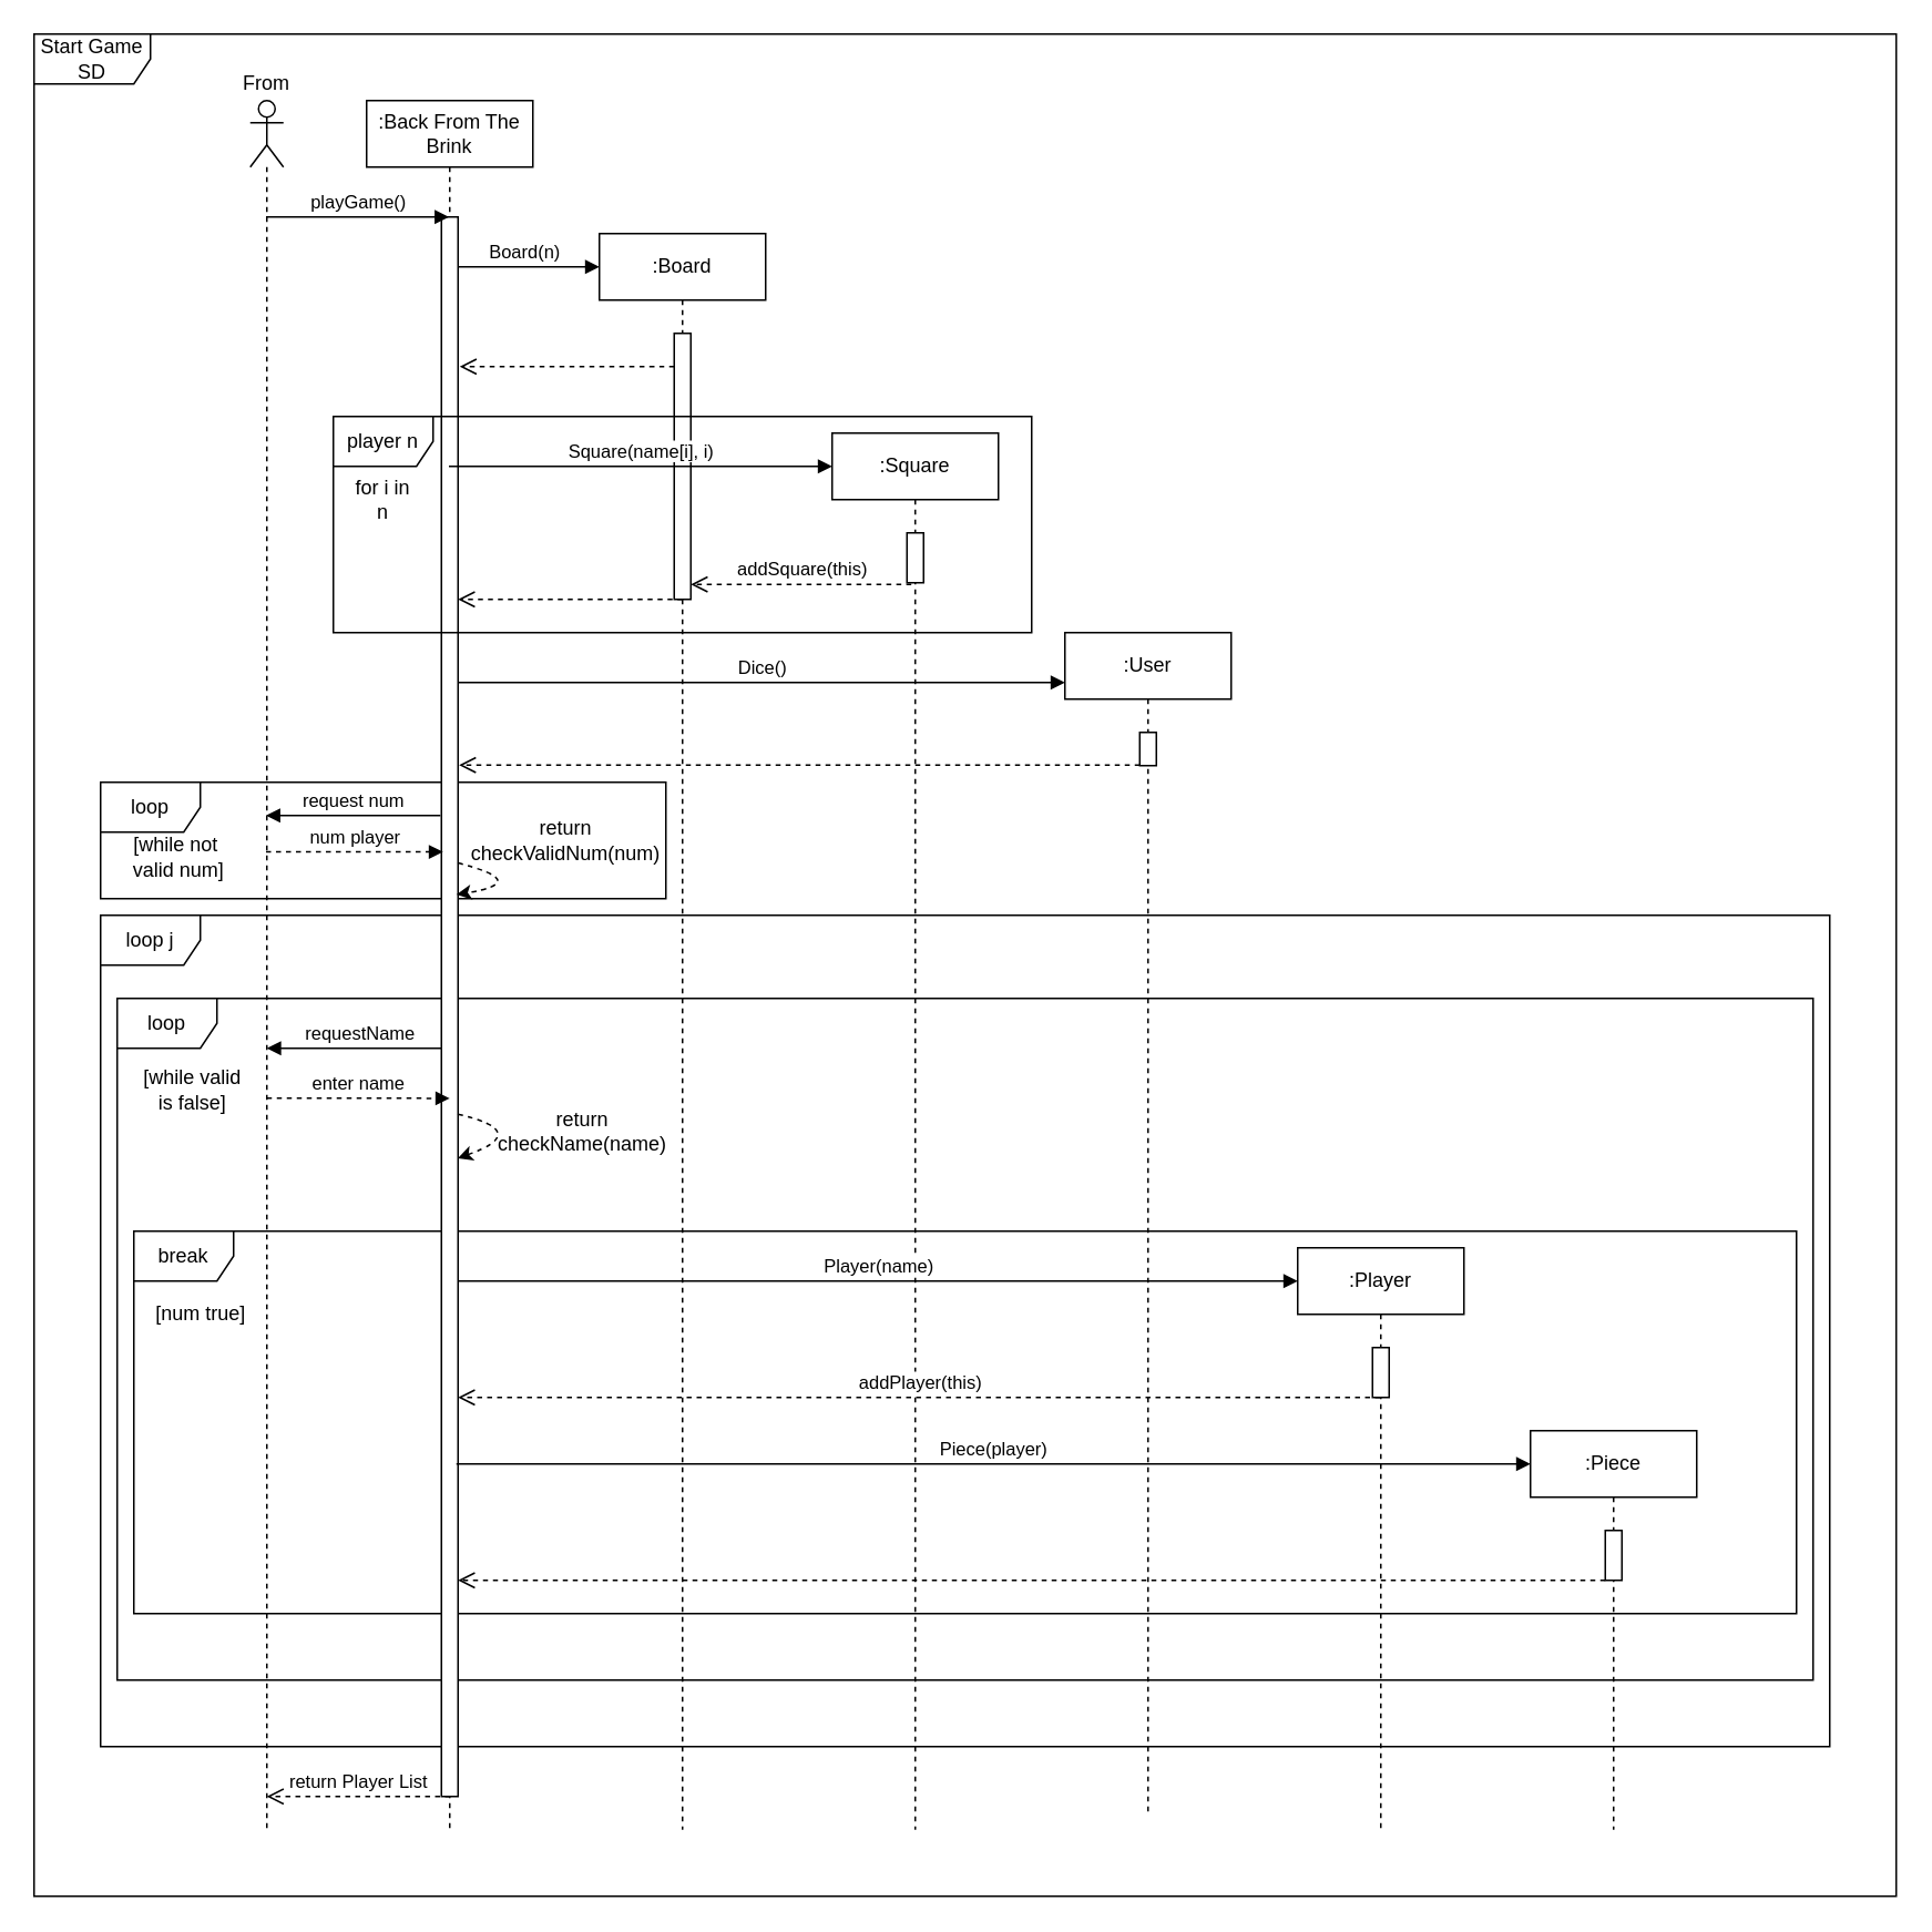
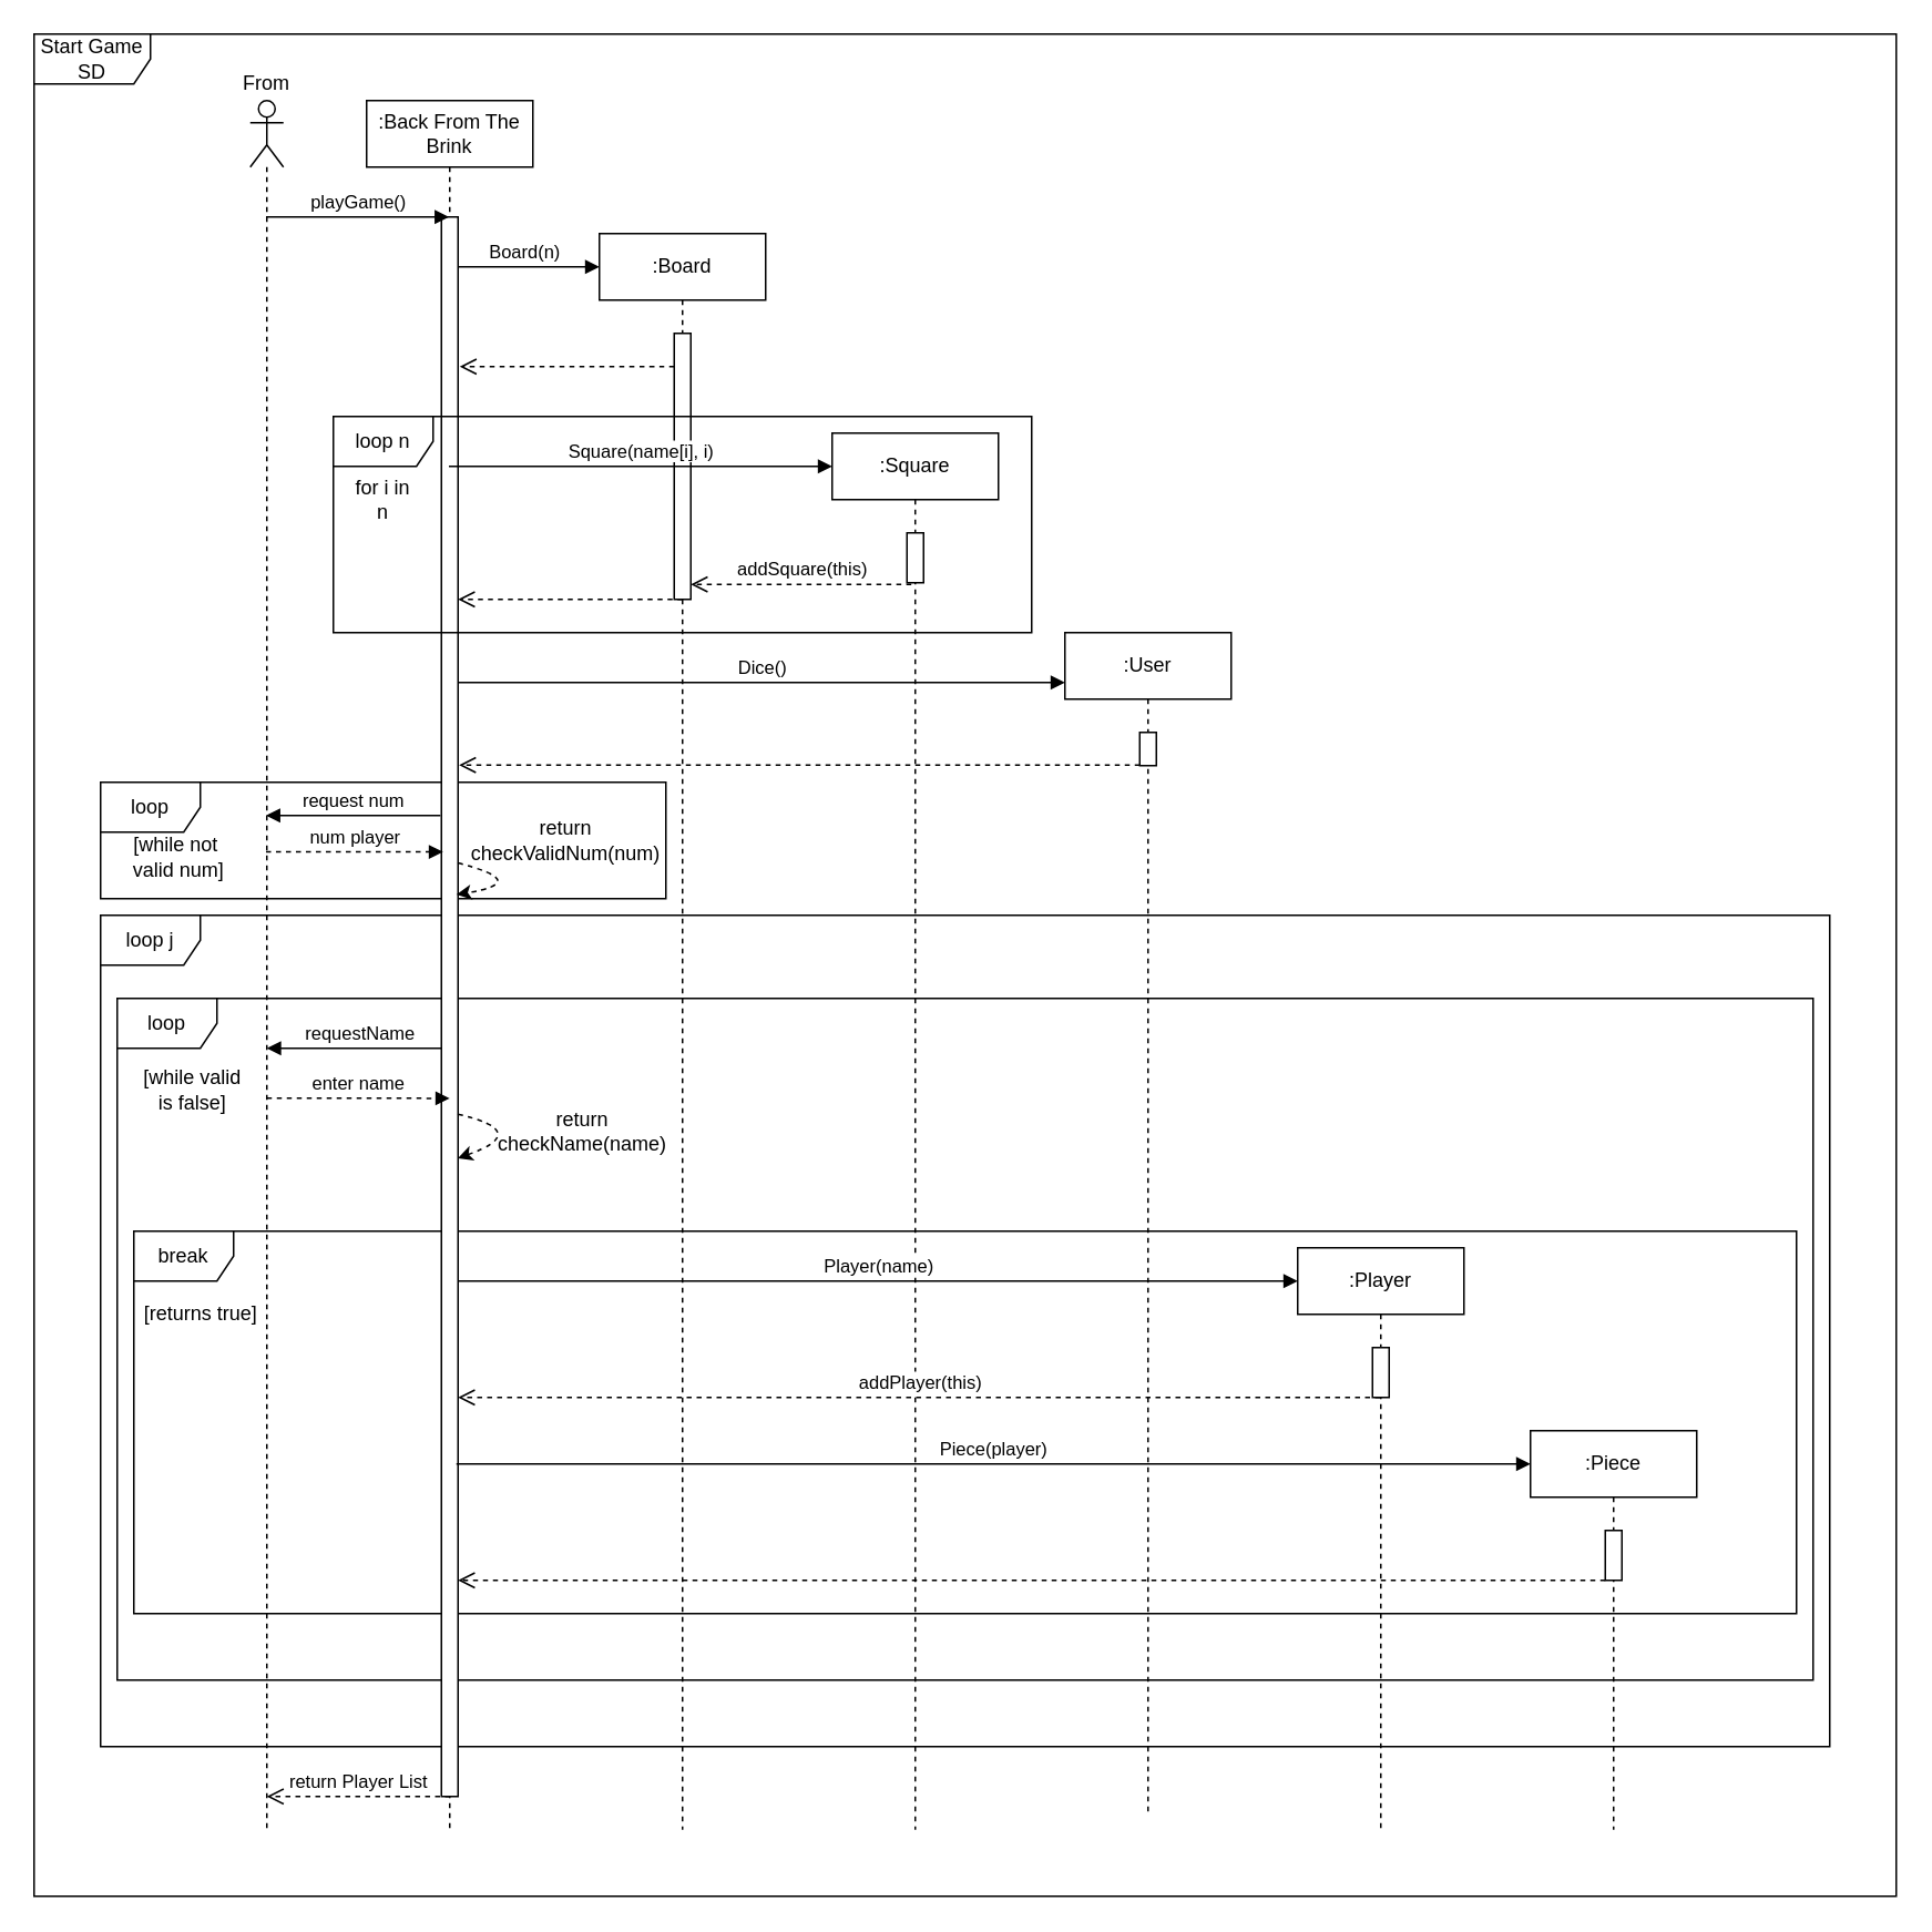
- <mxCell id="21" value="player n" style="shape=umlFrame;whiteSpace=wrap;html=1;" parent="1" vertex="1"><mxGeometry x="200" y="250" width="420" height="130" as="geometry" /></mxCell>
+ <mxCell id="21" value="loop n" style="shape=umlFrame;whiteSpace=wrap;html=1;" parent="1" vertex="1"><mxGeometry x="200" y="250" width="420" height="130" as="geometry" /></mxCell>
- <mxCell id="34" value="[num true]" style="text;html=1;align=center;verticalAlign=middle;resizable=0;points=[];autosize=1;" parent="1" vertex="1"><mxGeometry x="80" y="780" width="80" height="20" as="geometry" /></mxCell>
+ <mxCell id="34" value="[returns true]" style="text;html=1;align=center;verticalAlign=middle;resizable=0;points=[];autosize=1;" parent="1" vertex="1"><mxGeometry x="80" y="780" width="80" height="20" as="geometry" /></mxCell>
